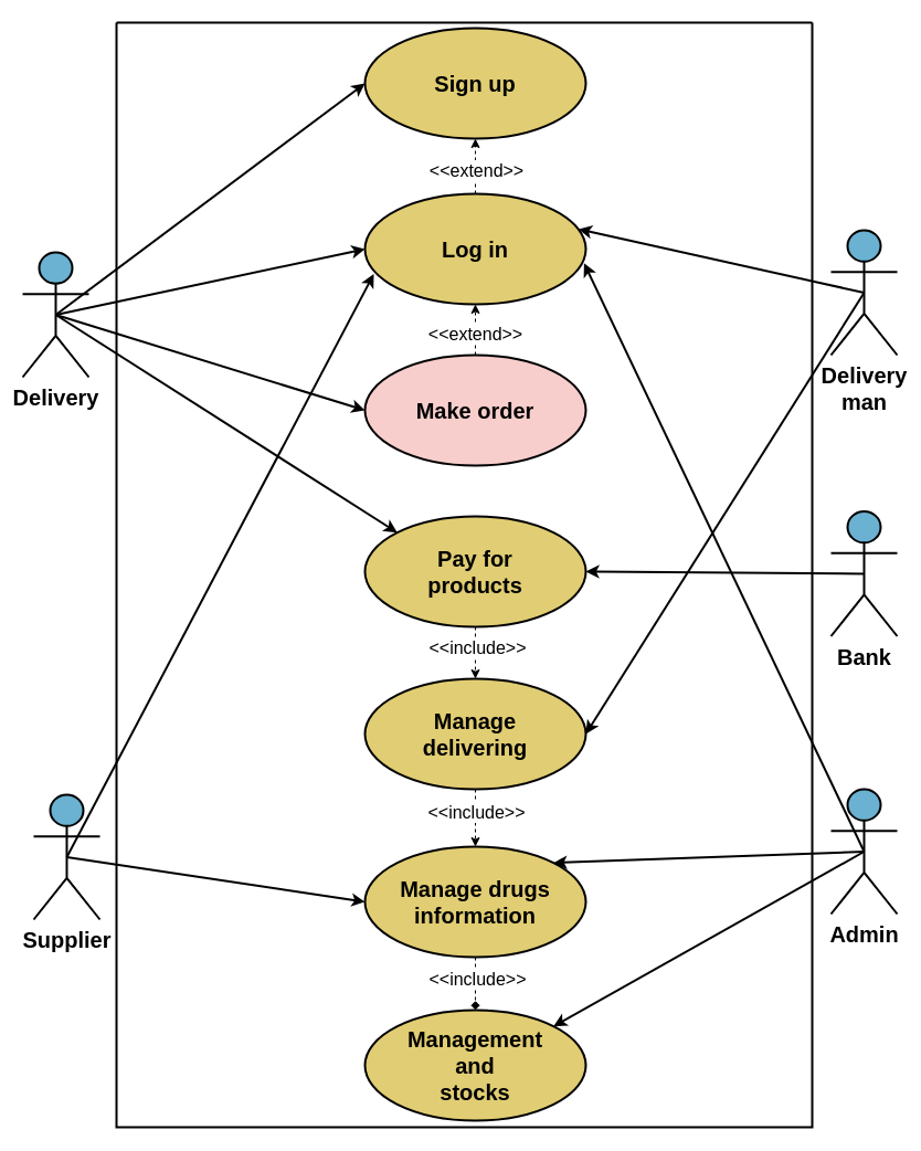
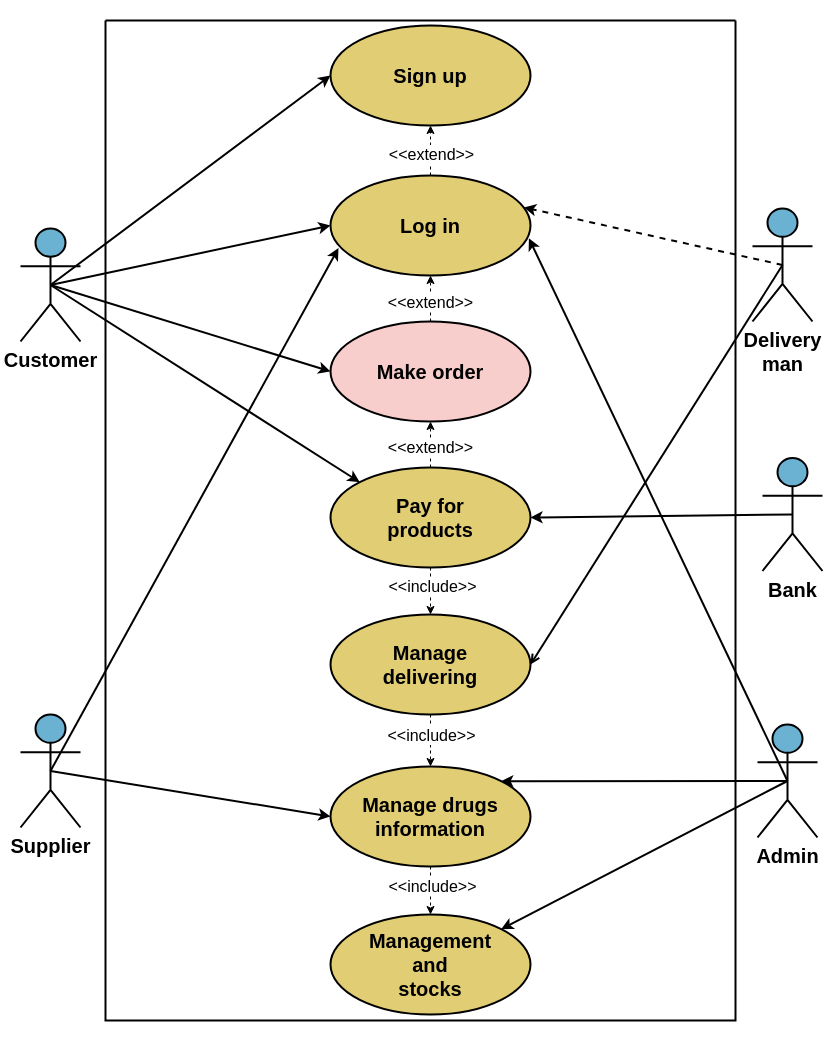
- <mxCell id="32" value="" style="endArrow=classic;html=1;rounded=0;strokeWidth=2;exitX=0.5;exitY=0.5;exitDx=0;exitDy=0;exitPerimeter=0;entryX=0.967;entryY=0.319;entryDx=0;entryDy=0;entryPerimeter=0;" parent="1" source="23" target="5" edge="1"><mxGeometry width="50" height="50" relative="1" as="geometry"><mxPoint x="361" y="605" as="sourcePoint" /><mxPoint x="411" y="555" as="targetPoint" /></mxGeometry></mxCell>
+ <mxCell id="32" value="" style="endArrow=classic;html=1;rounded=0;strokeWidth=2;exitX=0.5;exitY=0.5;exitDx=0;exitDy=0;exitPerimeter=0;entryX=0.967;entryY=0.319;entryDx=0;entryDy=0;entryPerimeter=0;dashed=1;" parent="1" source="23" target="5" edge="1"><mxGeometry width="50" height="50" relative="1" as="geometry"><mxPoint x="361" y="605" as="sourcePoint" /><mxPoint x="411" y="555" as="targetPoint" /></mxGeometry></mxCell>
- <mxCell id="2" value="&lt;font size=&quot;1&quot; style=&quot;&quot;&gt;&lt;b style=&quot;font-size: 20px;&quot;&gt;Delivery&lt;/b&gt;&lt;/font&gt;" style="shape=umlActor;verticalLabelPosition=bottom;verticalAlign=top;html=1;outlineConnect=0;strokeWidth=2;fillColor=#6BB1D2;" parent="1" vertex="1"><mxGeometry x="20" y="228" width="60" height="113" as="geometry" /></mxCell>
+ <mxCell id="2" value="&lt;font size=&quot;1&quot; style=&quot;&quot;&gt;&lt;b style=&quot;font-size: 20px;&quot;&gt;Customer&lt;/b&gt;&lt;/font&gt;" style="shape=umlActor;verticalLabelPosition=bottom;verticalAlign=top;html=1;outlineConnect=0;strokeWidth=2;fillColor=#6BB1D2;" parent="1" vertex="1"><mxGeometry x="20" y="228" width="60" height="113" as="geometry" /></mxCell>
+ <mxCell id="15" value="" style="html=1;labelBackgroundColor=#ffffff;startArrow=none;startFill=0;startSize=6;endArrow=classic;endFill=1;endSize=6;jettySize=auto;orthogonalLoop=1;strokeWidth=1;dashed=1;fontSize=14;rounded=0;entryX=0.5;entryY=1;entryDx=0;entryDy=0;exitX=0.5;exitY=0;exitDx=0;exitDy=0;" parent="3" source="7" target="6" edge="1"><mxGeometry width="60" height="60" relative="1" as="geometry"><mxPoint x="276" y="478" as="sourcePoint" /><mxPoint x="336" y="418" as="targetPoint" /></mxGeometry></mxCell>
+ <mxCell id="16" value="&lt;font style=&quot;font-size: 16px;&quot;&gt;&amp;lt;&amp;lt;extend&amp;gt;&amp;gt;&lt;/font&gt;" style="edgeLabel;html=1;align=center;verticalAlign=middle;resizable=0;points=[];" parent="15" vertex="1" connectable="0"><mxGeometry x="-0.06" y="-1" relative="1" as="geometry"><mxPoint x="-2" y="1" as="offset" /></mxGeometry></mxCell>
- <mxCell id="25" value="&lt;b&gt;&lt;font style=&quot;font-size: 20px;&quot;&gt;Bank&lt;/font&gt;&lt;/b&gt;" style="shape=umlActor;verticalLabelPosition=bottom;verticalAlign=top;html=1;outlineConnect=0;strokeWidth=2;fillColor=#6BB1D2;" parent="1" vertex="1"><mxGeometry x="752" y="462.5" width="60" height="113" as="geometry" /></mxCell>
+ <mxCell id="25" value="&lt;b&gt;&lt;font style=&quot;font-size: 20px;&quot;&gt;Bank&lt;/font&gt;&lt;/b&gt;" style="shape=umlActor;verticalLabelPosition=bottom;verticalAlign=top;html=1;outlineConnect=0;strokeWidth=2;fillColor=#6BB1D2;" parent="1" vertex="1"><mxGeometry x="762" y="457.5" width="60" height="113" as="geometry" /></mxCell>
- <mxCell id="31" value="" style="endArrow=classic;html=1;rounded=0;strokeWidth=2;exitX=0.5;exitY=0.5;exitDx=0;exitDy=0;exitPerimeter=0;entryX=1;entryY=0.5;entryDx=0;entryDy=0;" parent="1" source="23" target="8" edge="1"><mxGeometry width="50" height="50" relative="1" as="geometry"><mxPoint x="361" y="605" as="sourcePoint" /><mxPoint x="411" y="555" as="targetPoint" /></mxGeometry></mxCell>
+ <mxCell id="31" value="" style="endArrow=open;html=1;rounded=0;strokeWidth=2;exitX=0.5;exitY=0.5;exitDx=0;exitDy=0;exitPerimeter=0;entryX=1;entryY=0.5;entryDx=0;entryDy=0;" parent="1" source="23" target="8" edge="1"><mxGeometry width="50" height="50" relative="1" as="geometry"><mxPoint x="361" y="605" as="sourcePoint" /><mxPoint x="411" y="555" as="targetPoint" /></mxGeometry></mxCell>
- <mxCell id="24" value="&lt;b&gt;&lt;font style=&quot;font-size: 20px;&quot;&gt;Admin&lt;/font&gt;&lt;/b&gt;" style="shape=umlActor;verticalLabelPosition=bottom;verticalAlign=top;html=1;outlineConnect=0;strokeWidth=2;fillColor=#6BB1D2;" parent="1" vertex="1"><mxGeometry x="752" y="714" width="60" height="113" as="geometry" /></mxCell>
+ <mxCell id="24" value="&lt;b&gt;&lt;font style=&quot;font-size: 20px;&quot;&gt;Admin&lt;/font&gt;&lt;/b&gt;" style="shape=umlActor;verticalLabelPosition=bottom;verticalAlign=top;html=1;outlineConnect=0;strokeWidth=2;fillColor=#6BB1D2;" parent="1" vertex="1"><mxGeometry x="757" y="724" width="60" height="113" as="geometry" /></mxCell>
- <mxCell id="26" value="&lt;font size=&quot;1&quot; style=&quot;&quot;&gt;&lt;b style=&quot;font-size: 20px;&quot;&gt;Supplier&lt;/b&gt;&lt;/font&gt;" style="shape=umlActor;verticalLabelPosition=bottom;verticalAlign=top;html=1;outlineConnect=0;strokeWidth=2;fillColor=#6BB1D2;" parent="1" vertex="1"><mxGeometry x="30" y="719" width="60" height="113" as="geometry" /></mxCell>
+ <mxCell id="26" value="&lt;font size=&quot;1&quot; style=&quot;&quot;&gt;&lt;b style=&quot;font-size: 20px;&quot;&gt;Supplier&lt;/b&gt;&lt;/font&gt;" style="shape=umlActor;verticalLabelPosition=bottom;verticalAlign=top;html=1;outlineConnect=0;strokeWidth=2;fillColor=#6BB1D2;" parent="1" vertex="1"><mxGeometry x="20" y="714" width="60" height="113" as="geometry" /></mxCell>
- <mxCell id="21" value="" style="html=1;labelBackgroundColor=#ffffff;startArrow=none;startFill=0;startSize=6;endArrow=diamond;endFill=1;endSize=6;jettySize=auto;orthogonalLoop=1;strokeWidth=1;dashed=1;fontSize=14;rounded=0;entryX=0.5;entryY=0;entryDx=0;entryDy=0;exitX=0.5;exitY=1;exitDx=0;exitDy=0;" parent="3" source="9" target="10" edge="1"><mxGeometry width="60" height="60" relative="1" as="geometry"><mxPoint x="276" y="765" as="sourcePoint" /><mxPoint x="336" y="705" as="targetPoint" /></mxGeometry></mxCell>
+ <mxCell id="21" value="" style="html=1;labelBackgroundColor=#ffffff;startArrow=none;startFill=0;startSize=6;endArrow=classic;endFill=1;endSize=6;jettySize=auto;orthogonalLoop=1;strokeWidth=1;dashed=1;fontSize=14;rounded=0;entryX=0.5;entryY=0;entryDx=0;entryDy=0;exitX=0.5;exitY=1;exitDx=0;exitDy=0;" parent="3" source="9" target="10" edge="1"><mxGeometry width="60" height="60" relative="1" as="geometry"><mxPoint x="276" y="765" as="sourcePoint" /><mxPoint x="336" y="705" as="targetPoint" /></mxGeometry></mxCell>
